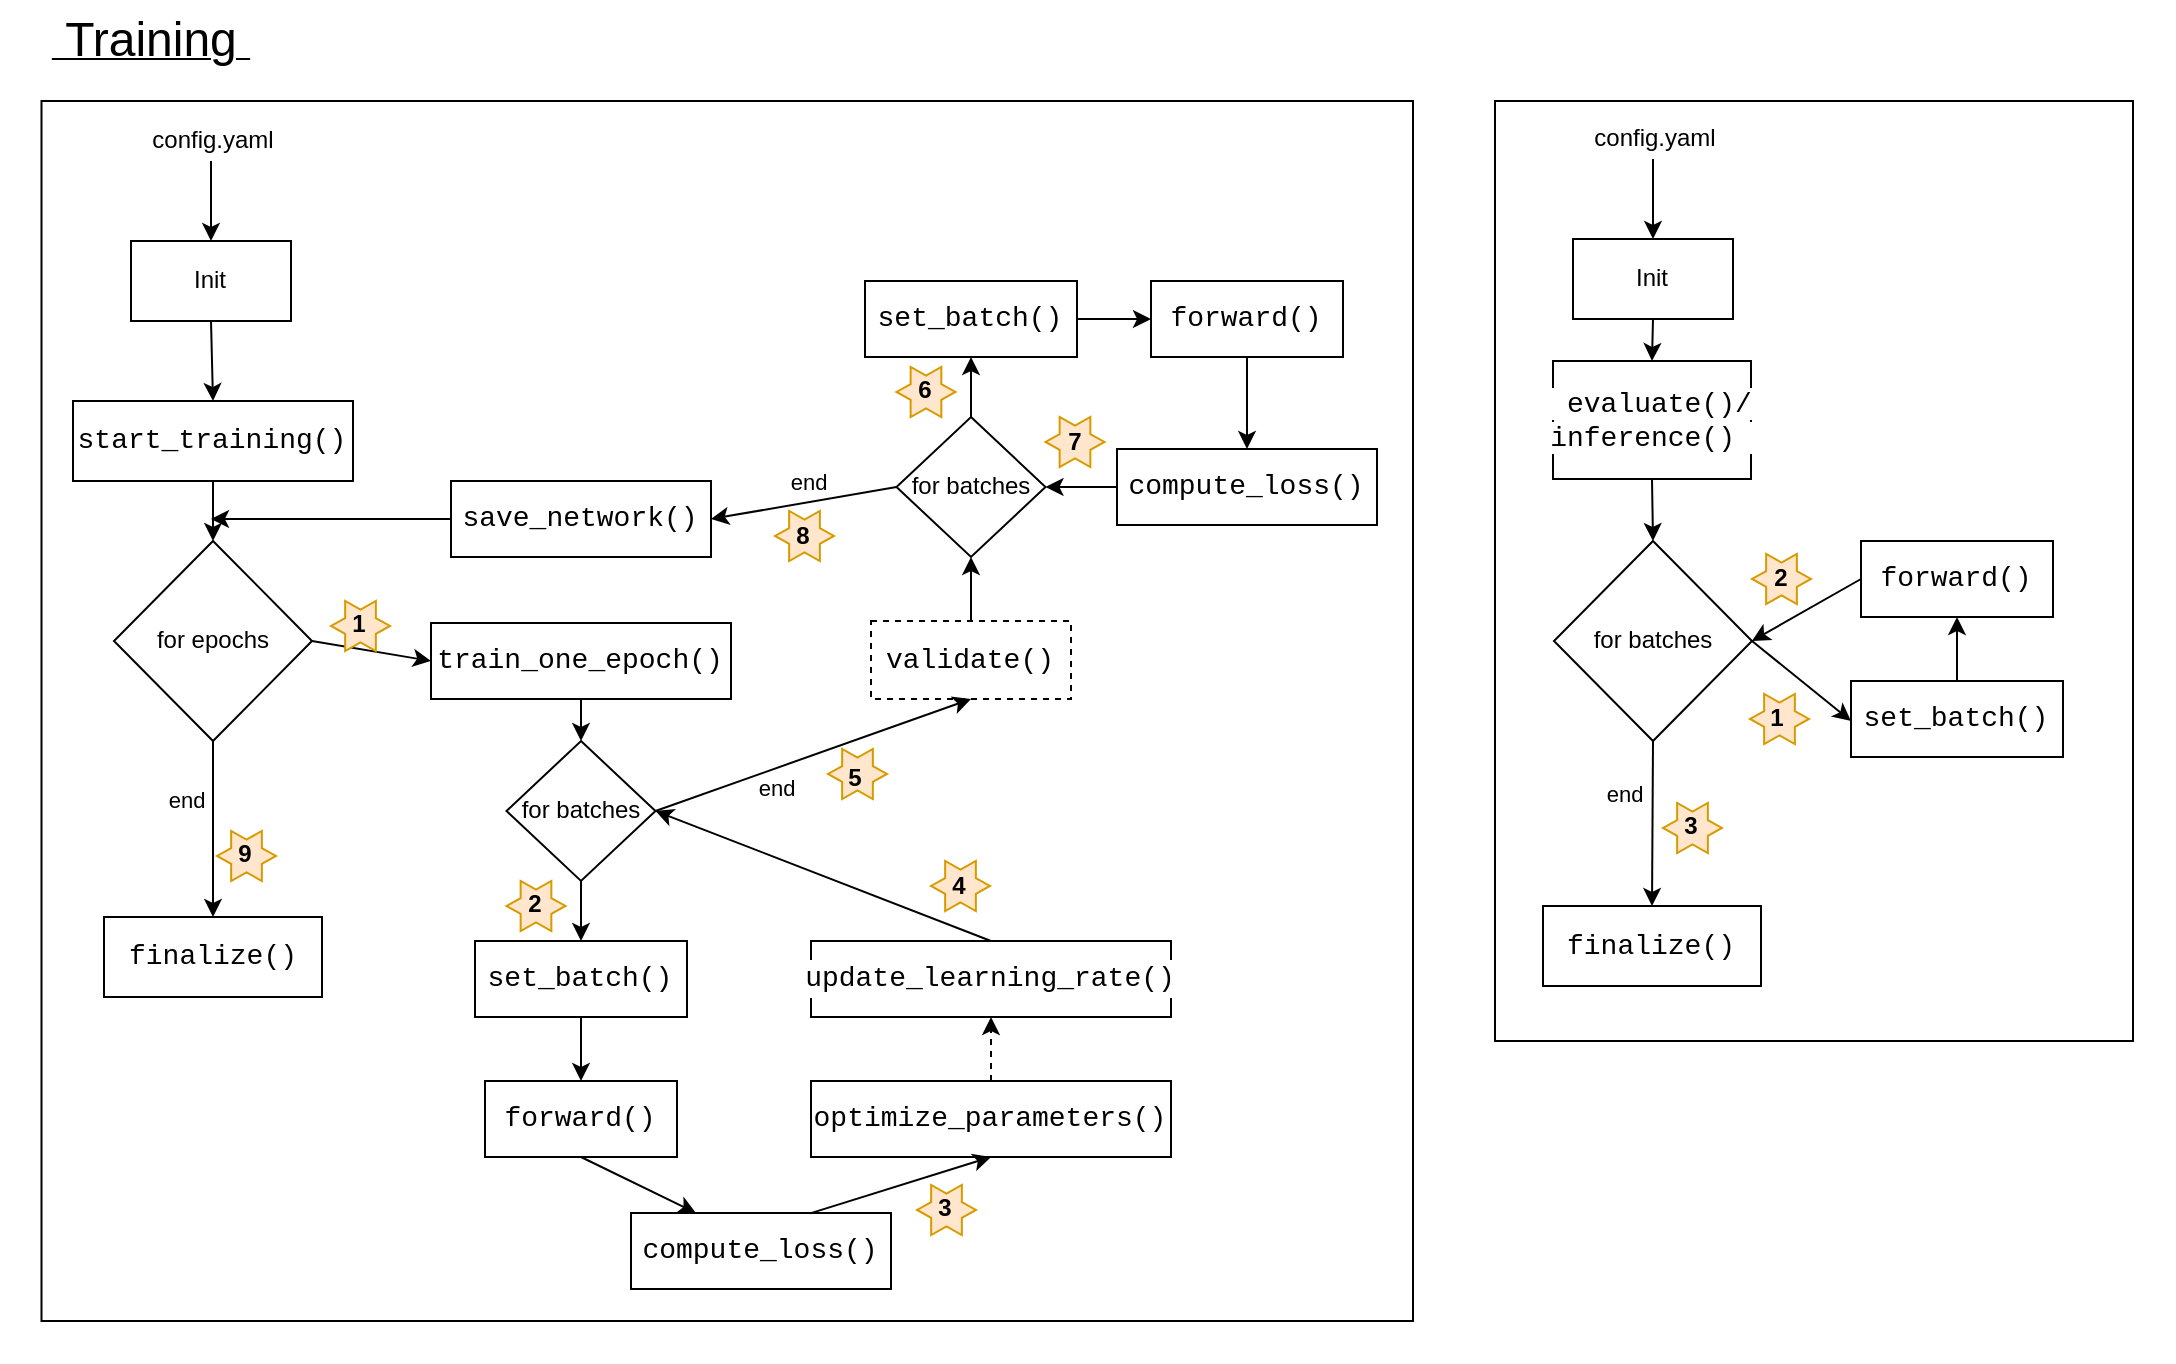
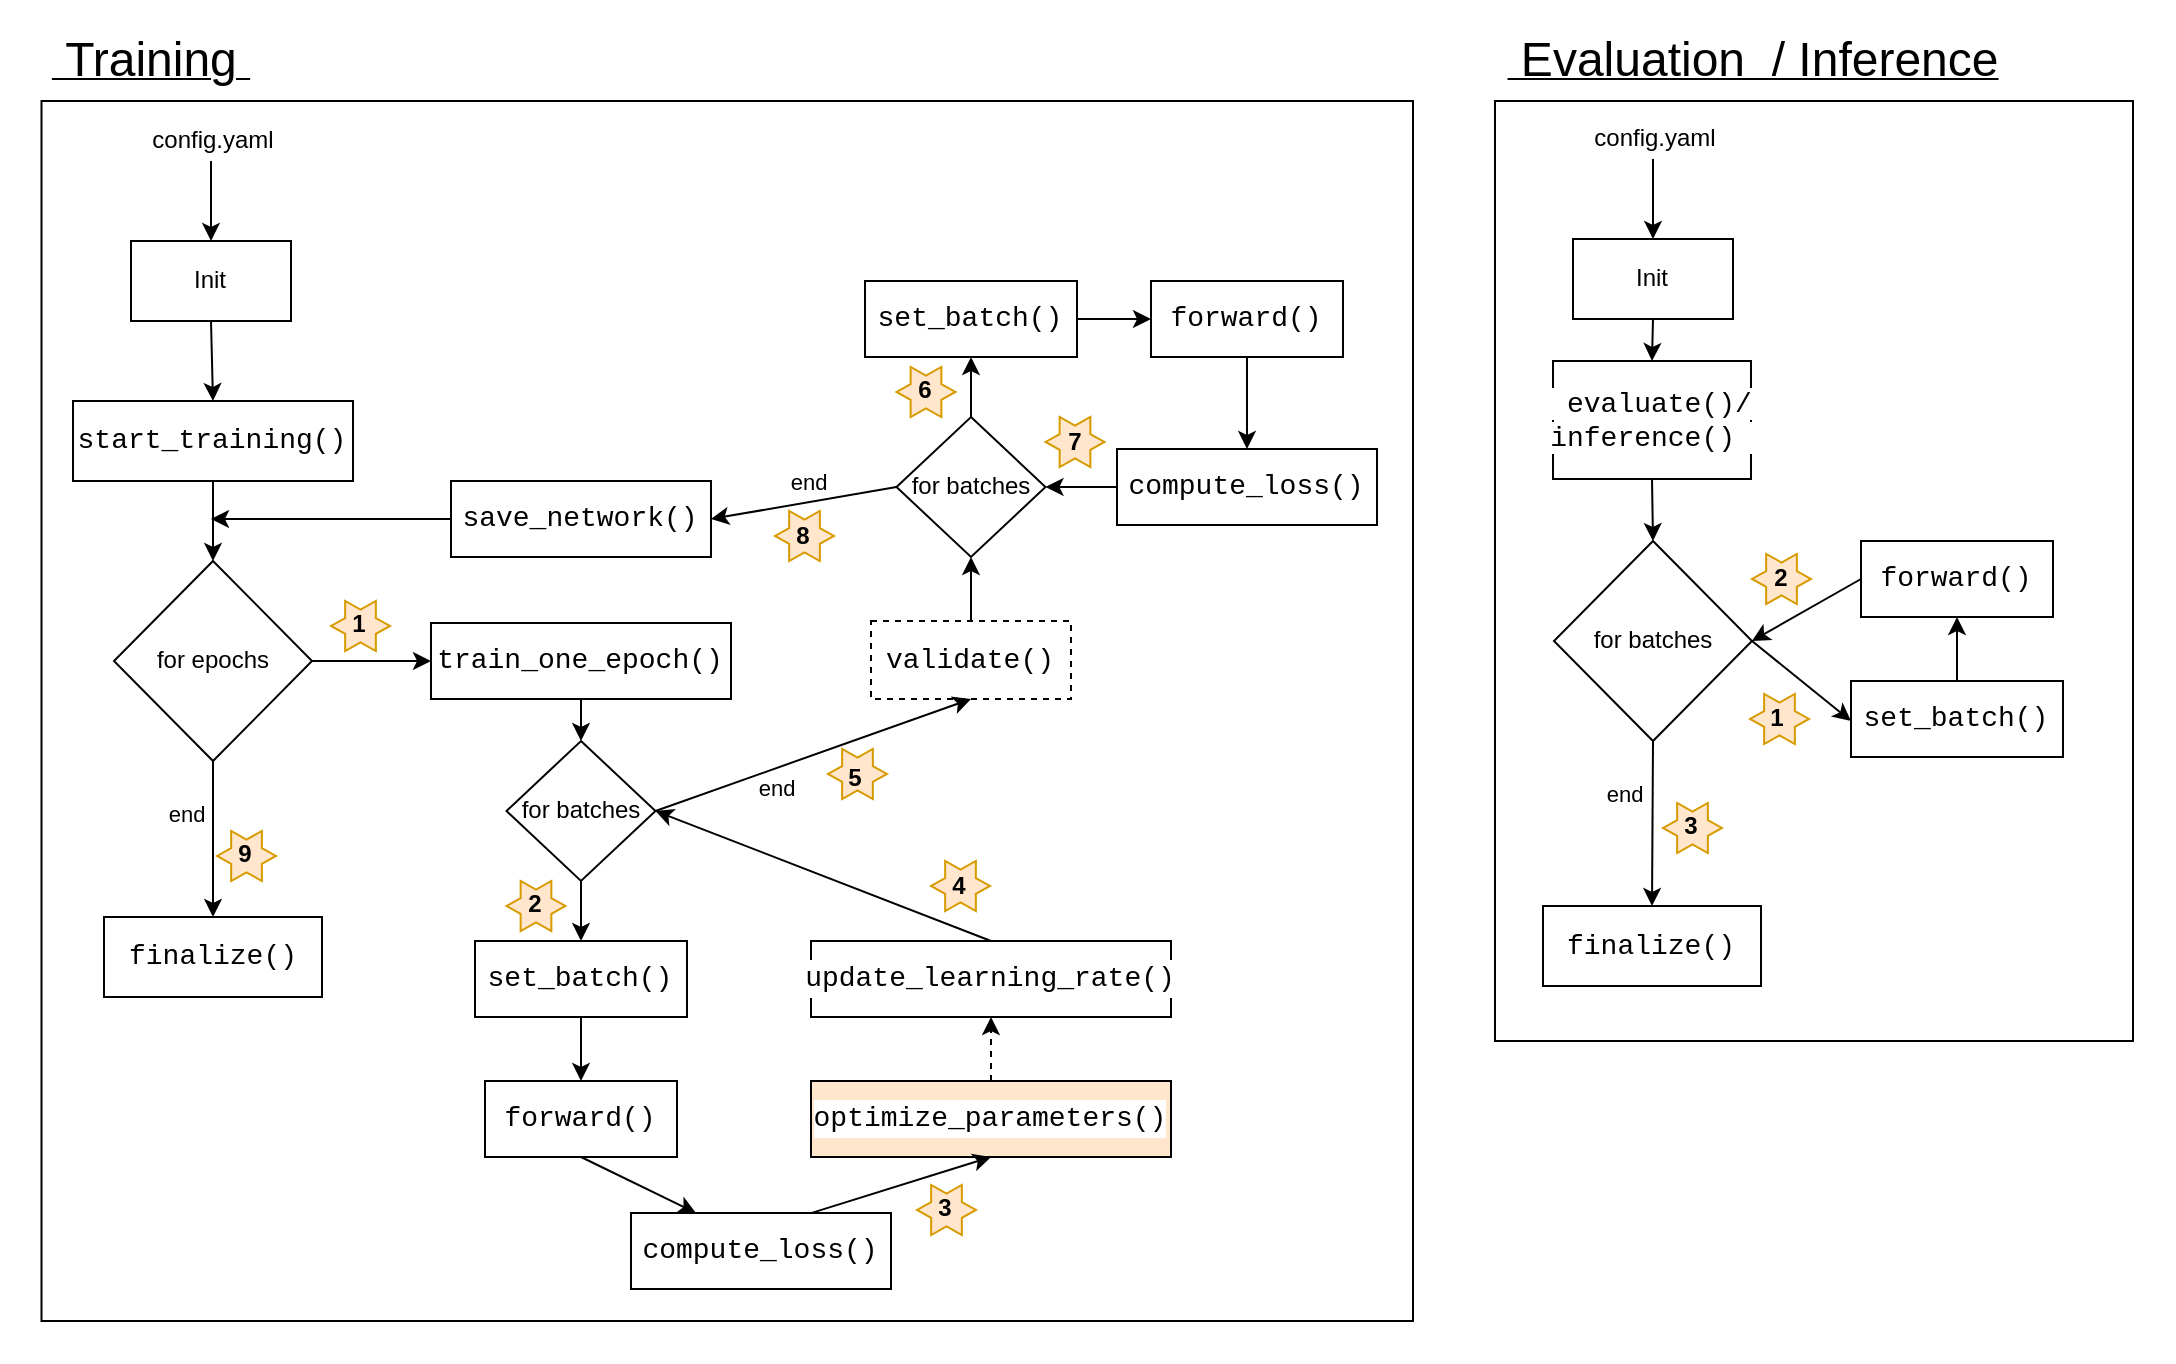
- <mxCell id="82" value="&lt;u&gt;&lt;font style=&quot;font-size: 24px&quot;&gt;&amp;nbsp;Training&amp;nbsp;&lt;/font&gt;&lt;/u&gt;" style="text;html=1;align=center;verticalAlign=middle;resizable=0;points=[];autosize=1;strokeColor=none;fillColor=none;" parent="1" vertex="1"><mxGeometry x="20.25" y="10" width="110" height="20" as="geometry" /></mxCell>
+ <mxCell id="82" value="&lt;u&gt;&lt;font style=&quot;font-size: 24px&quot;&gt;&amp;nbsp;Training&amp;nbsp;&lt;/font&gt;&lt;/u&gt;" style="text;html=1;align=center;verticalAlign=middle;resizable=0;points=[];autosize=1;strokeColor=none;fillColor=none;" parent="1" vertex="1"><mxGeometry x="20.25" y="20" width="110" height="20" as="geometry" /></mxCell>
+ <mxCell id="83" value="&lt;u&gt;&lt;font style=&quot;font-size: 24px&quot;&gt;&amp;nbsp;Evaluation&amp;nbsp; / Inference&lt;/font&gt;&lt;/u&gt;" style="text;html=1;align=center;verticalAlign=middle;resizable=0;points=[];autosize=1;strokeColor=none;fillColor=none;" parent="1" vertex="1"><mxGeometry x="746" y="20" width="260" height="20" as="geometry" /></mxCell>
- <mxCell id="5" value="for epochs" style="rhombus;whiteSpace=wrap;html=1;" parent="1" vertex="1"><mxGeometry x="56.5" y="270" width="99" height="100" as="geometry" /></mxCell>
+ <mxCell id="5" value="for epochs" style="rhombus;whiteSpace=wrap;html=1;" parent="1" vertex="1"><mxGeometry x="56.5" y="280" width="99" height="100" as="geometry" /></mxCell>
- <mxCell id="23" value="&lt;div style=&quot;background-color: rgb(255 , 255 , 255) ; font-family: &amp;#34;consolas&amp;#34; , &amp;#34;courier new&amp;#34; , monospace ; font-size: 14px ; line-height: 19px&quot;&gt;optimize_parameters()&lt;/div&gt;" style="rounded=0;whiteSpace=wrap;html=1;" parent="1" vertex="1"><mxGeometry x="405" y="540" width="180" height="38" as="geometry" /></mxCell>
+ <mxCell id="23" value="&lt;div style=&quot;background-color: rgb(255 , 255 , 255) ; font-family: &amp;#34;consolas&amp;#34; , &amp;#34;courier new&amp;#34; , monospace ; font-size: 14px ; line-height: 19px&quot;&gt;optimize_parameters()&lt;/div&gt;" style="rounded=0;whiteSpace=wrap;html=1;fillColor=#ffe6cc;" parent="1" vertex="1"><mxGeometry x="405" y="540" width="180" height="38" as="geometry" /></mxCell>
